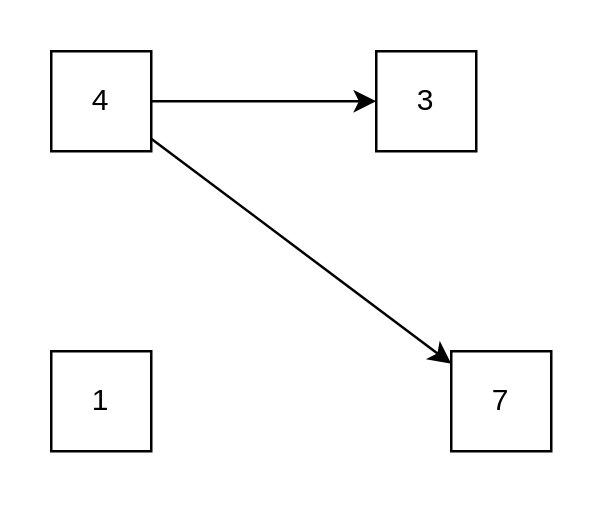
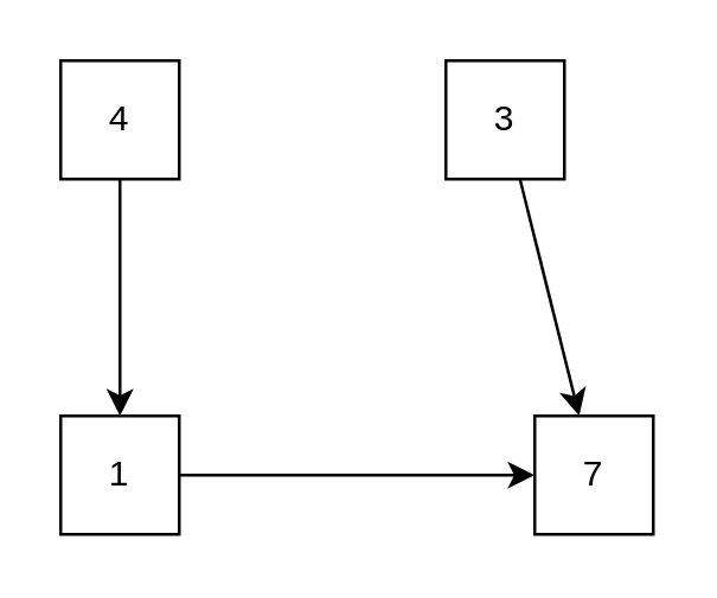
- <mxCell id="2" value="" style="edgeStyle=none;rounded=0;orthogonalLoop=1;jettySize=auto;html=1;" edge="1" parent="1" source="4" target="6"><mxGeometry relative="1" as="geometry" /></mxCell>
+ <mxCell id="5" value="" style="edgeStyle=none;rounded=0;orthogonalLoop=1;jettySize=auto;html=1;" edge="1" parent="1" source="6" target="7"><mxGeometry relative="1" as="geometry" /></mxCell>
- <mxCell id="3" value="" style="edgeStyle=none;rounded=0;orthogonalLoop=1;jettySize=auto;html=1;" edge="1" parent="1" source="4" target="7"><mxGeometry relative="1" as="geometry" /></mxCell>
+ <mxCell id="3" value="" style="edgeStyle=none;rounded=0;orthogonalLoop=1;jettySize=auto;html=1;" edge="1" parent="1" source="4" target="9"><mxGeometry relative="1" as="geometry" /></mxCell>
+ <mxCell id="8" value="" style="edgeStyle=none;rounded=0;orthogonalLoop=1;jettySize=auto;html=1;" edge="1" parent="1" source="9" target="7"><mxGeometry relative="1" as="geometry" /></mxCell>
